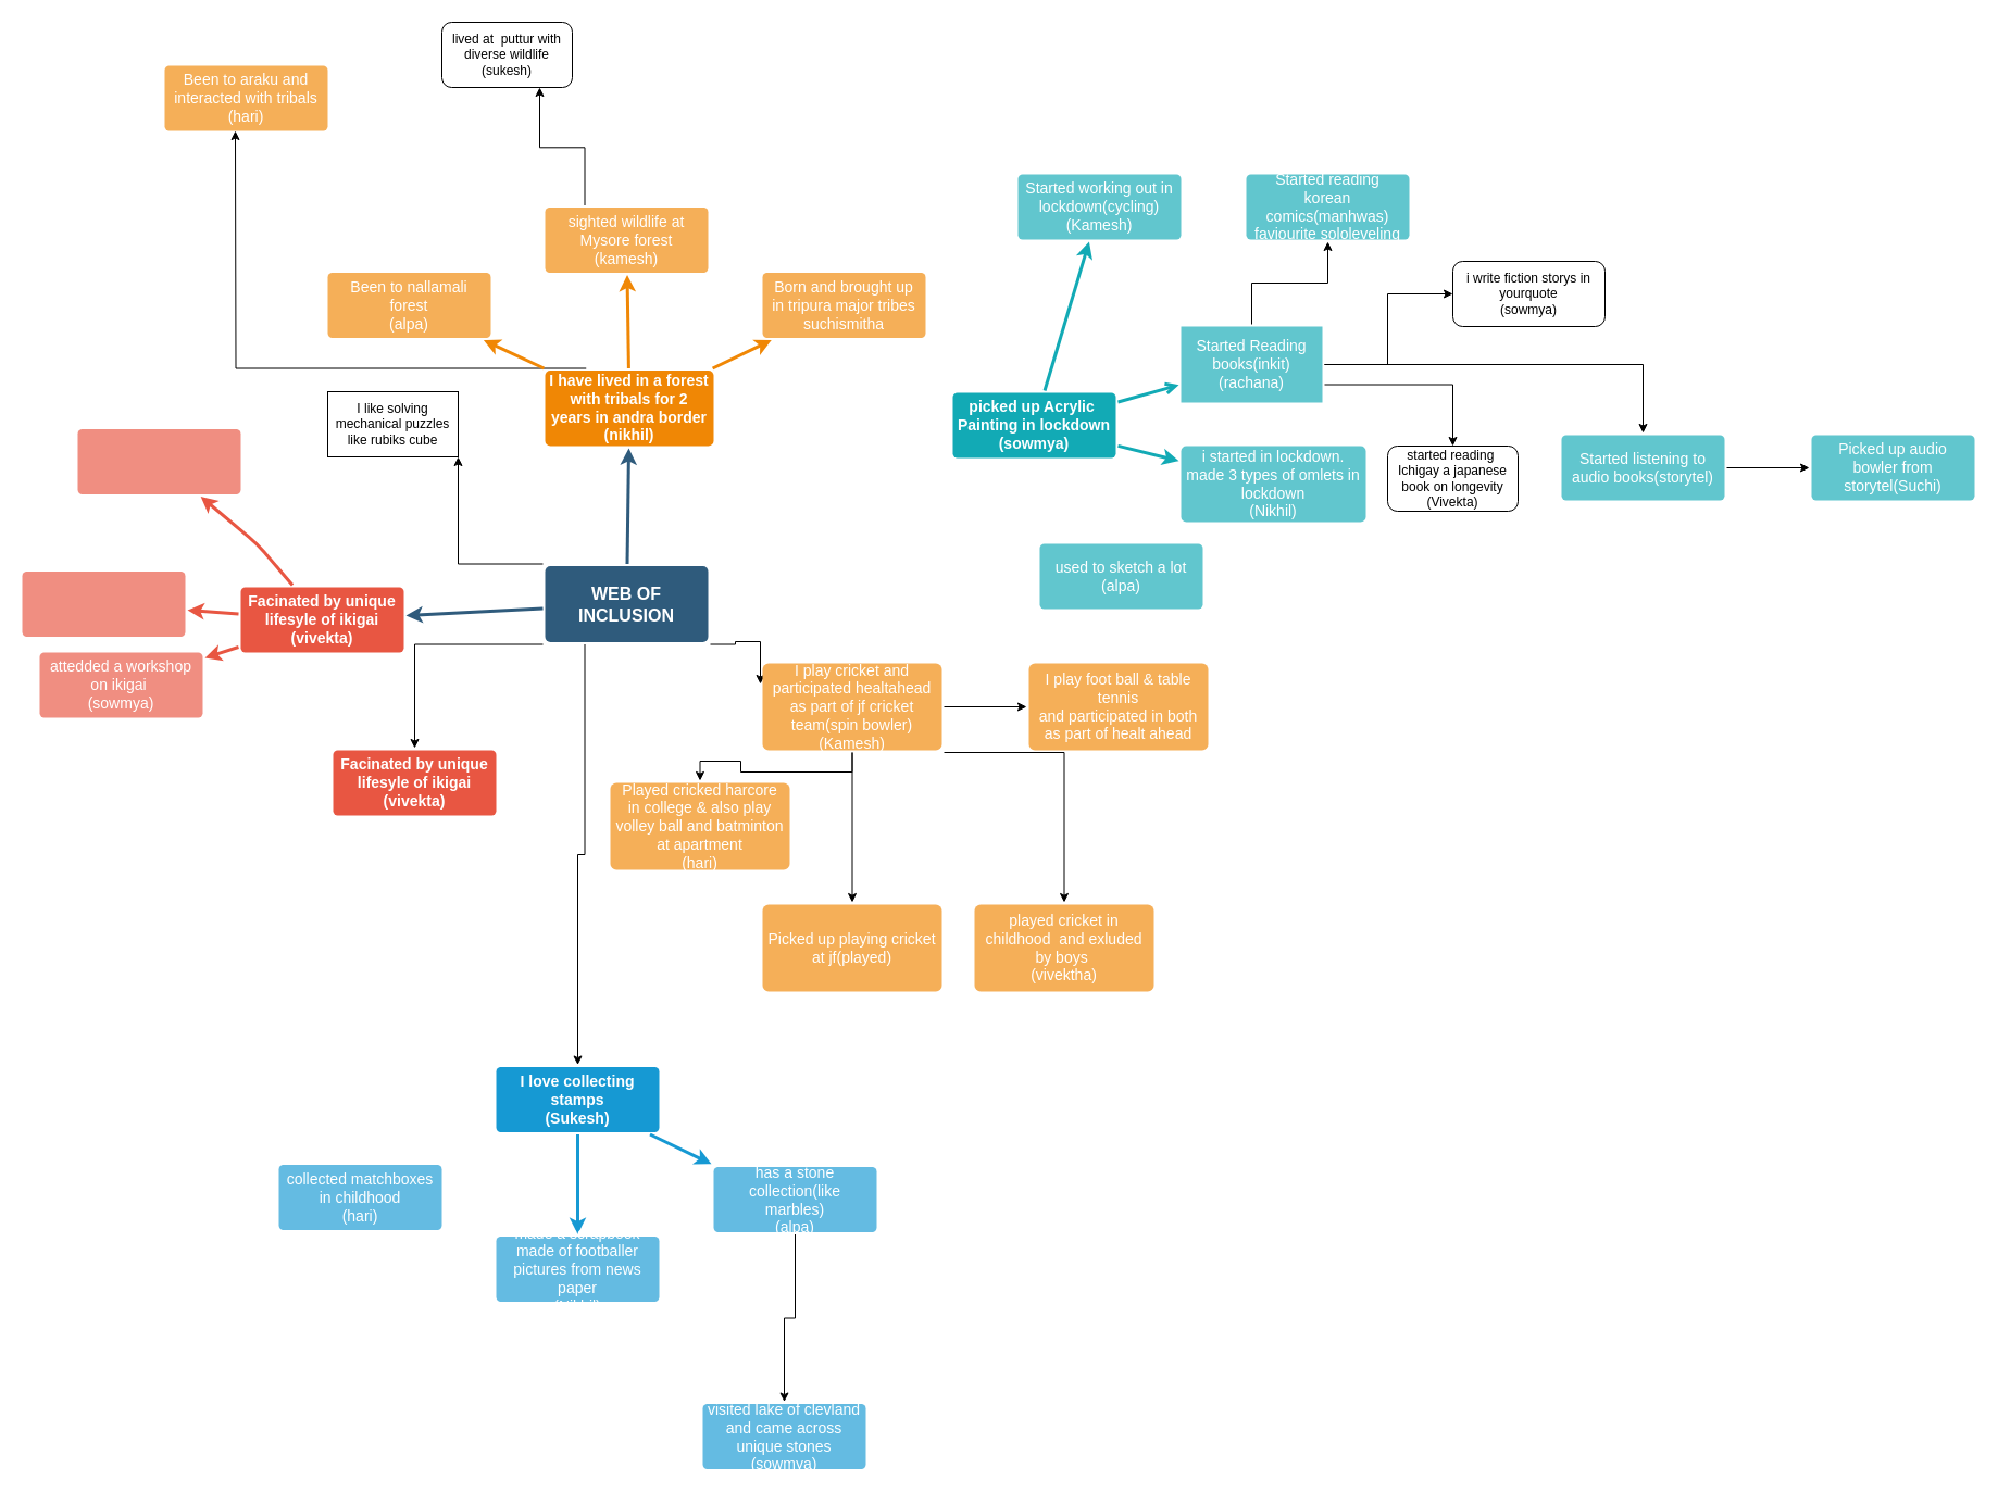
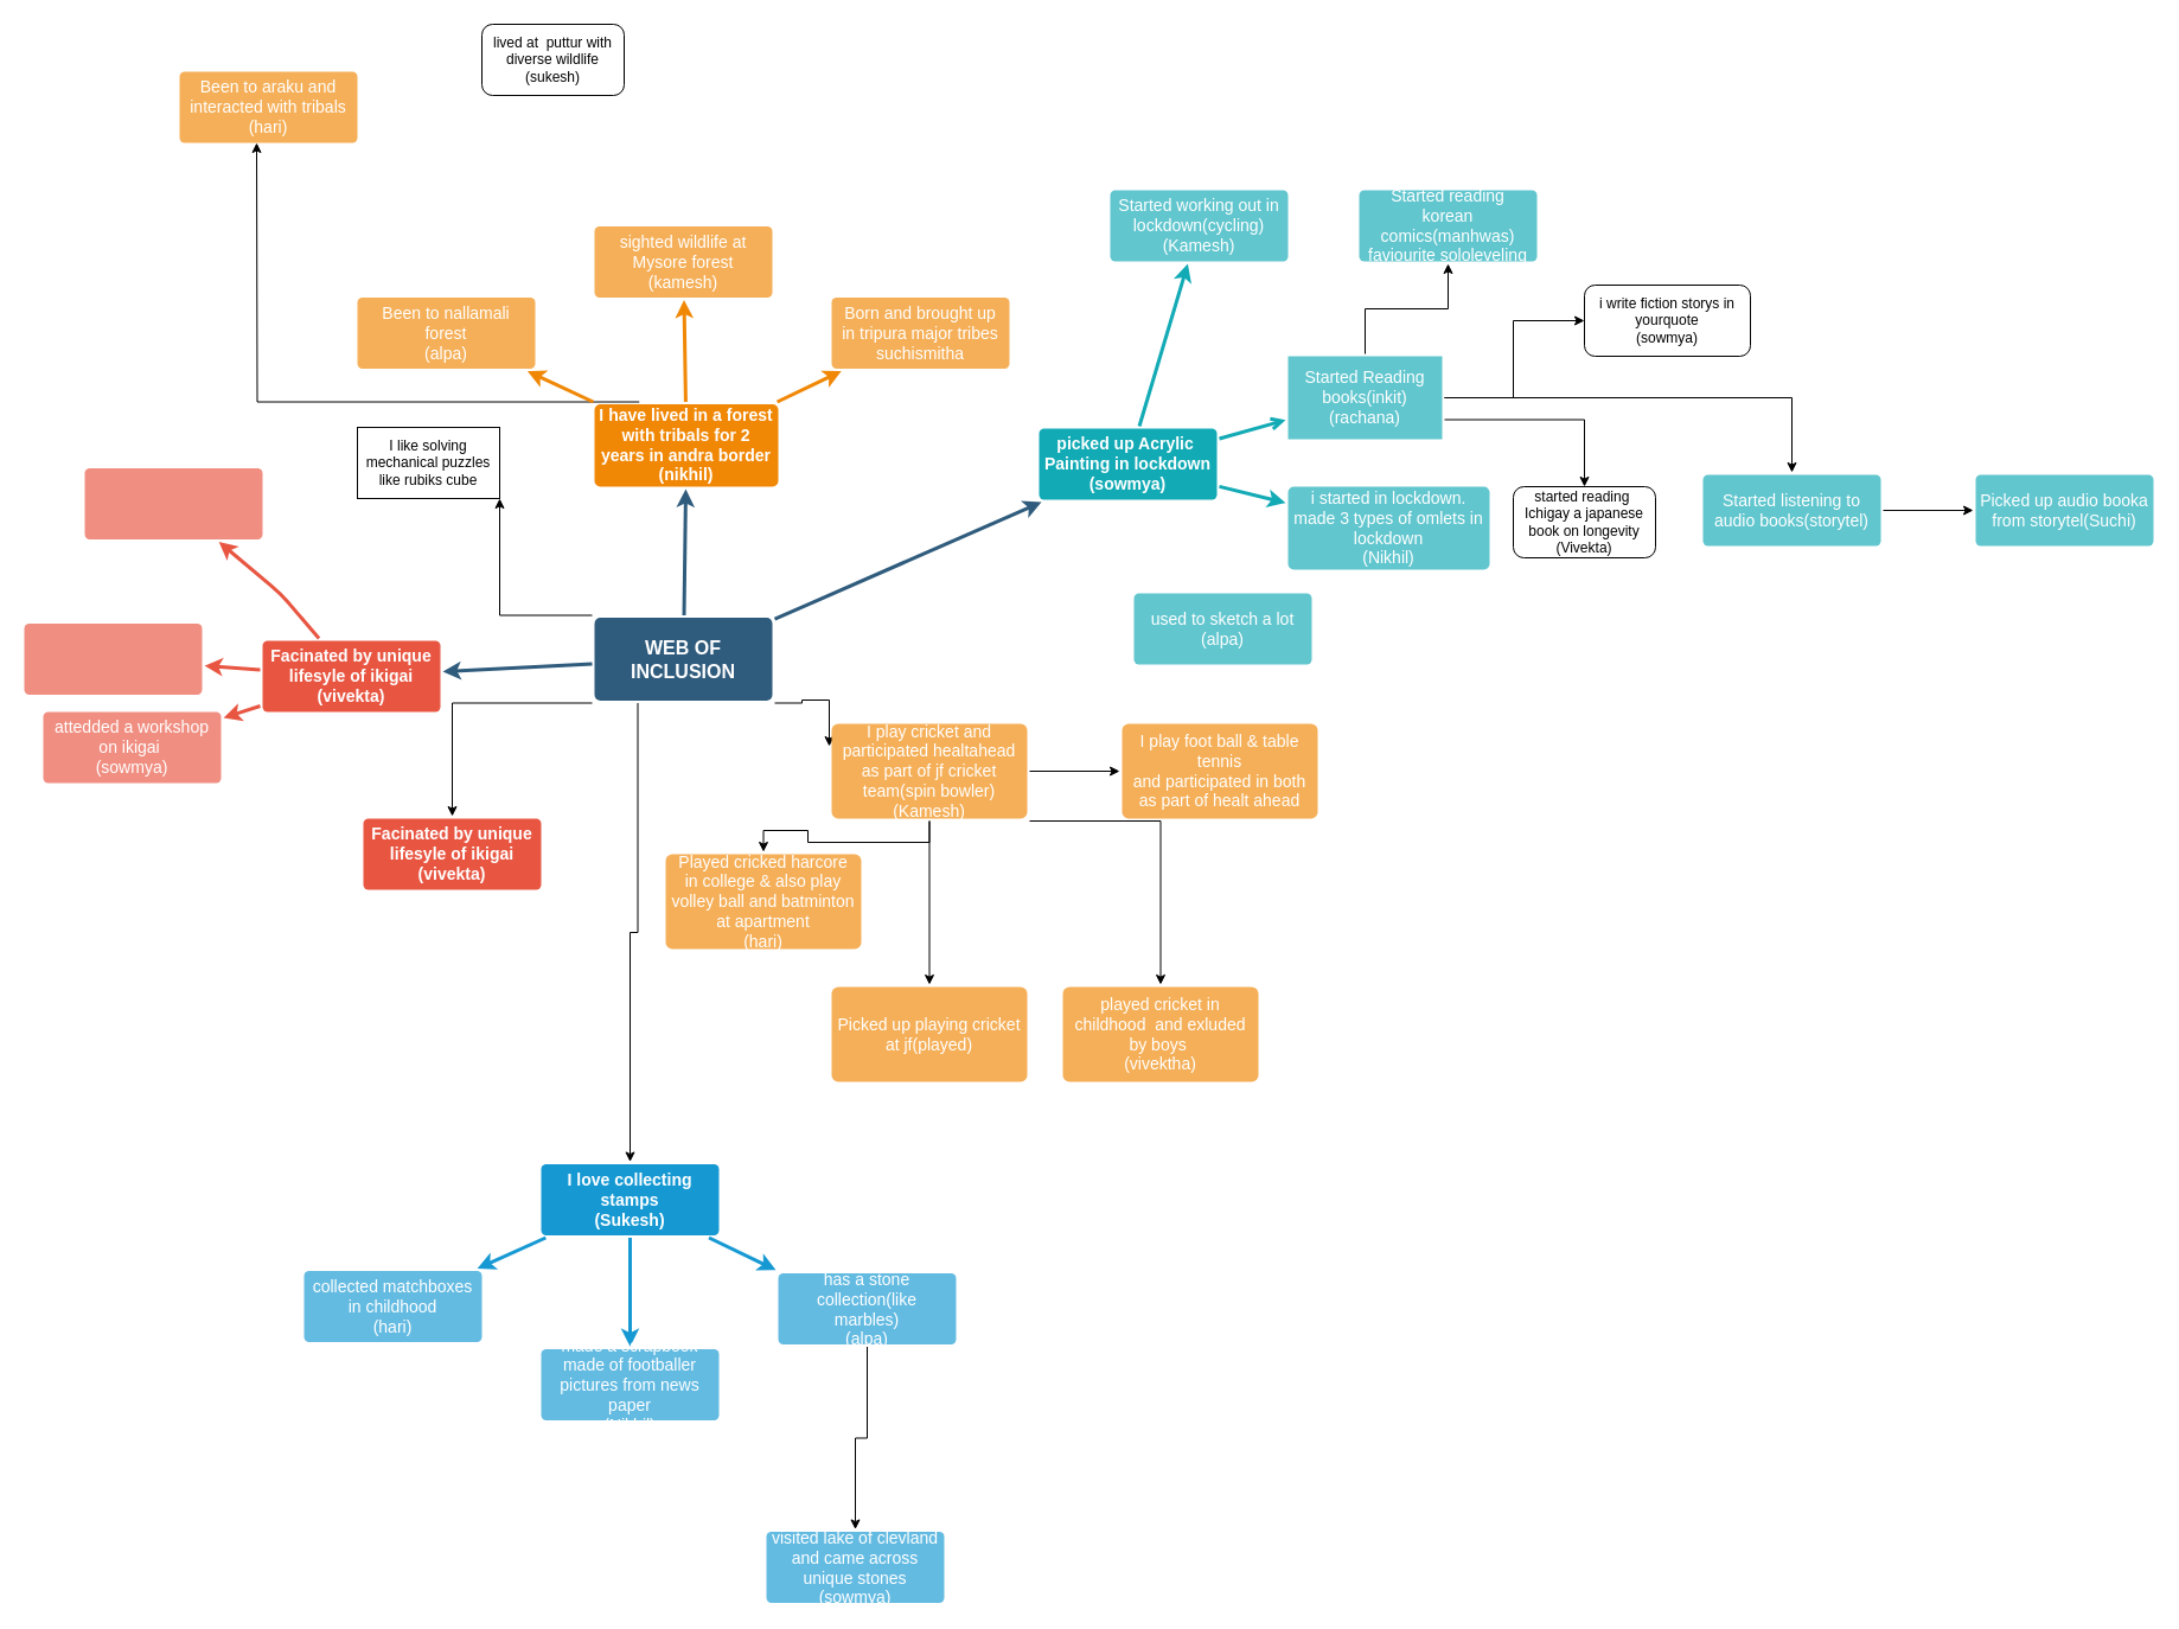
- <mxCell id="30" style="edgeStyle=orthogonalEdgeStyle;rounded=0;orthogonalLoop=1;jettySize=auto;html=1;exitX=0.25;exitY=0;exitDx=0;exitDy=0;entryX=0.75;entryY=1;entryDx=0;entryDy=0;" edge="1" parent="1" source="31" target="52"><mxGeometry relative="1" as="geometry" /></mxCell>
- <mxCell id="47" value="Picked up audio bowler from storytel(Suchi)" style="rounded=1;whiteSpace=wrap;html=1;shadow=0;labelBackgroundColor=none;strokeColor=none;strokeWidth=3;fillColor=#61c6ce;fontFamily=Helvetica;fontSize=14;fontColor=#FFFFFF;align=center;spacing=5;fontStyle=0;arcSize=7;perimeterSpacing=2;" vertex="1" parent="1"><mxGeometry x="1666" y="400" width="150" height="60" as="geometry" /></mxCell>
+ <mxCell id="47" value="Picked up audio booka from storytel(Suchi)" style="rounded=1;whiteSpace=wrap;html=1;shadow=0;labelBackgroundColor=none;strokeColor=none;strokeWidth=3;fillColor=#61c6ce;fontFamily=Helvetica;fontSize=14;fontColor=#FFFFFF;align=center;spacing=5;fontStyle=0;arcSize=7;perimeterSpacing=2;" vertex="1" parent="1"><mxGeometry x="1666" y="400" width="150" height="60" as="geometry" /></mxCell>
+ <mxCell id="3" value="" style="edgeStyle=none;rounded=0;jumpStyle=none;html=1;shadow=0;labelBackgroundColor=none;startArrow=none;startFill=0;endArrow=classic;endFill=1;jettySize=auto;orthogonalLoop=1;strokeColor=#2F5B7C;strokeWidth=3;fontFamily=Helvetica;fontSize=16;fontColor=#23445D;spacing=5;" parent="1" source="9" target="35" edge="1"><mxGeometry relative="1" as="geometry" /></mxCell>
+ <mxCell id="17" value="" style="edgeStyle=none;rounded=0;jumpStyle=none;html=1;shadow=0;labelBackgroundColor=none;startArrow=none;startFill=0;endArrow=classic;endFill=1;jettySize=auto;orthogonalLoop=1;strokeColor=#1699D3;strokeWidth=3;fontFamily=Helvetica;fontSize=14;fontColor=#FFFFFF;spacing=5;" parent="1" source="20" target="25" edge="1"><mxGeometry relative="1" as="geometry" /></mxCell>
